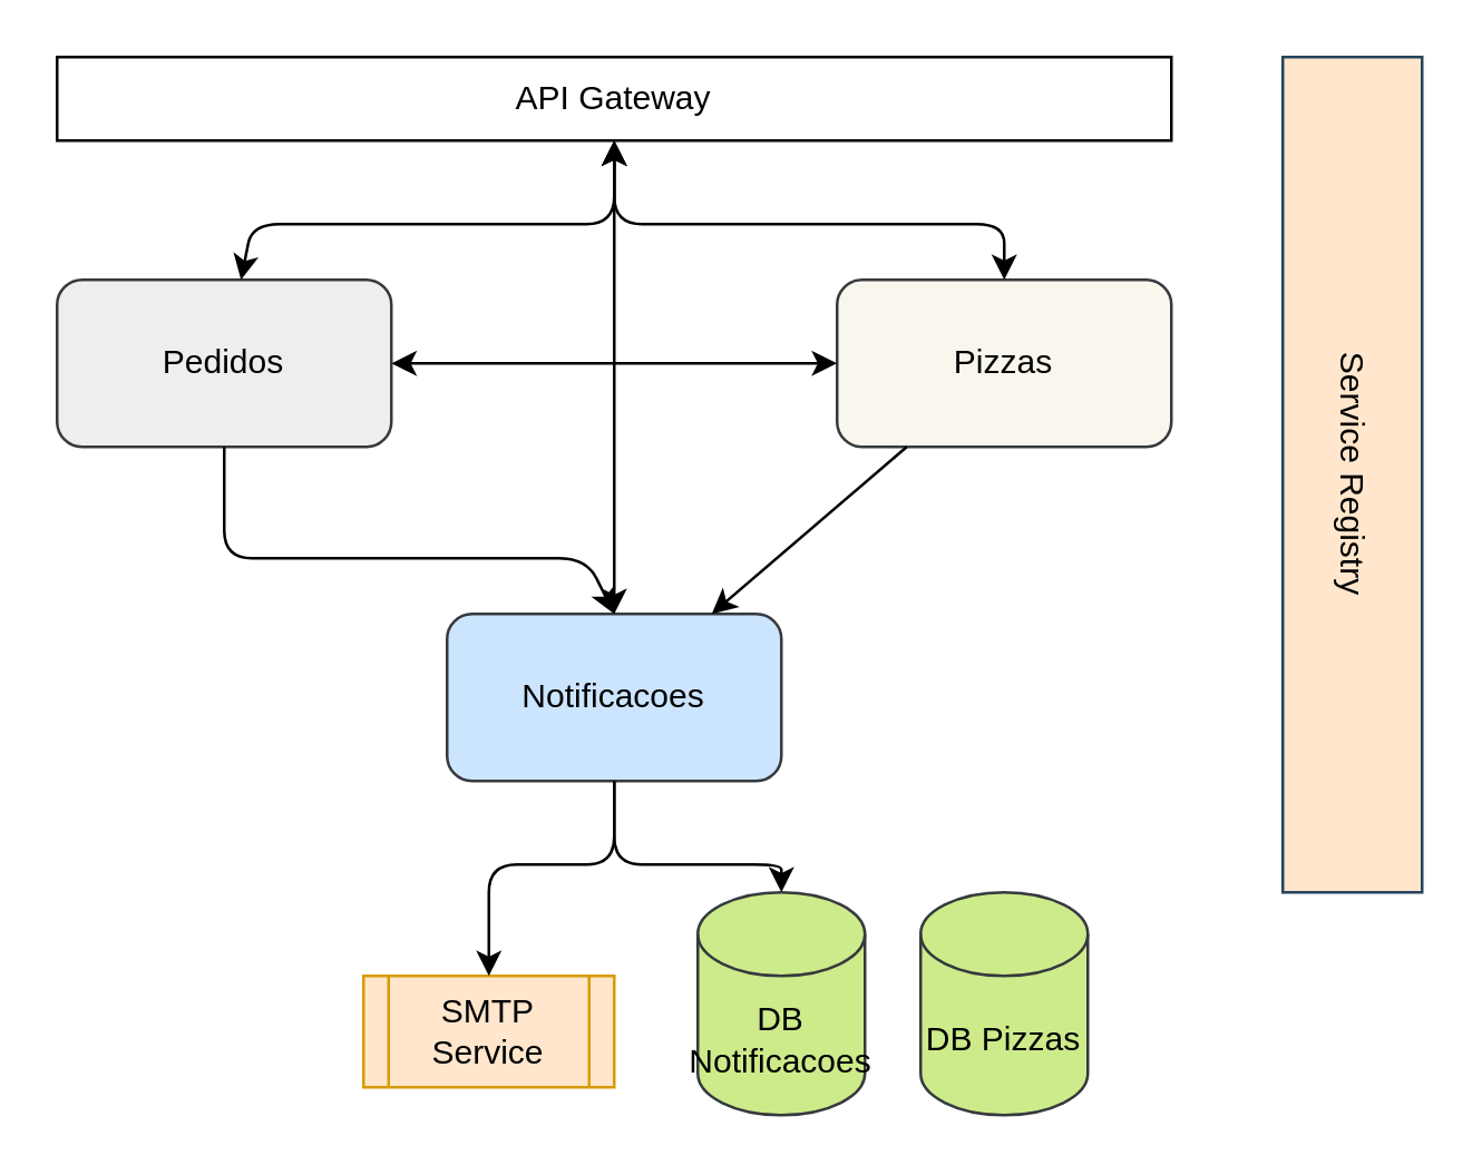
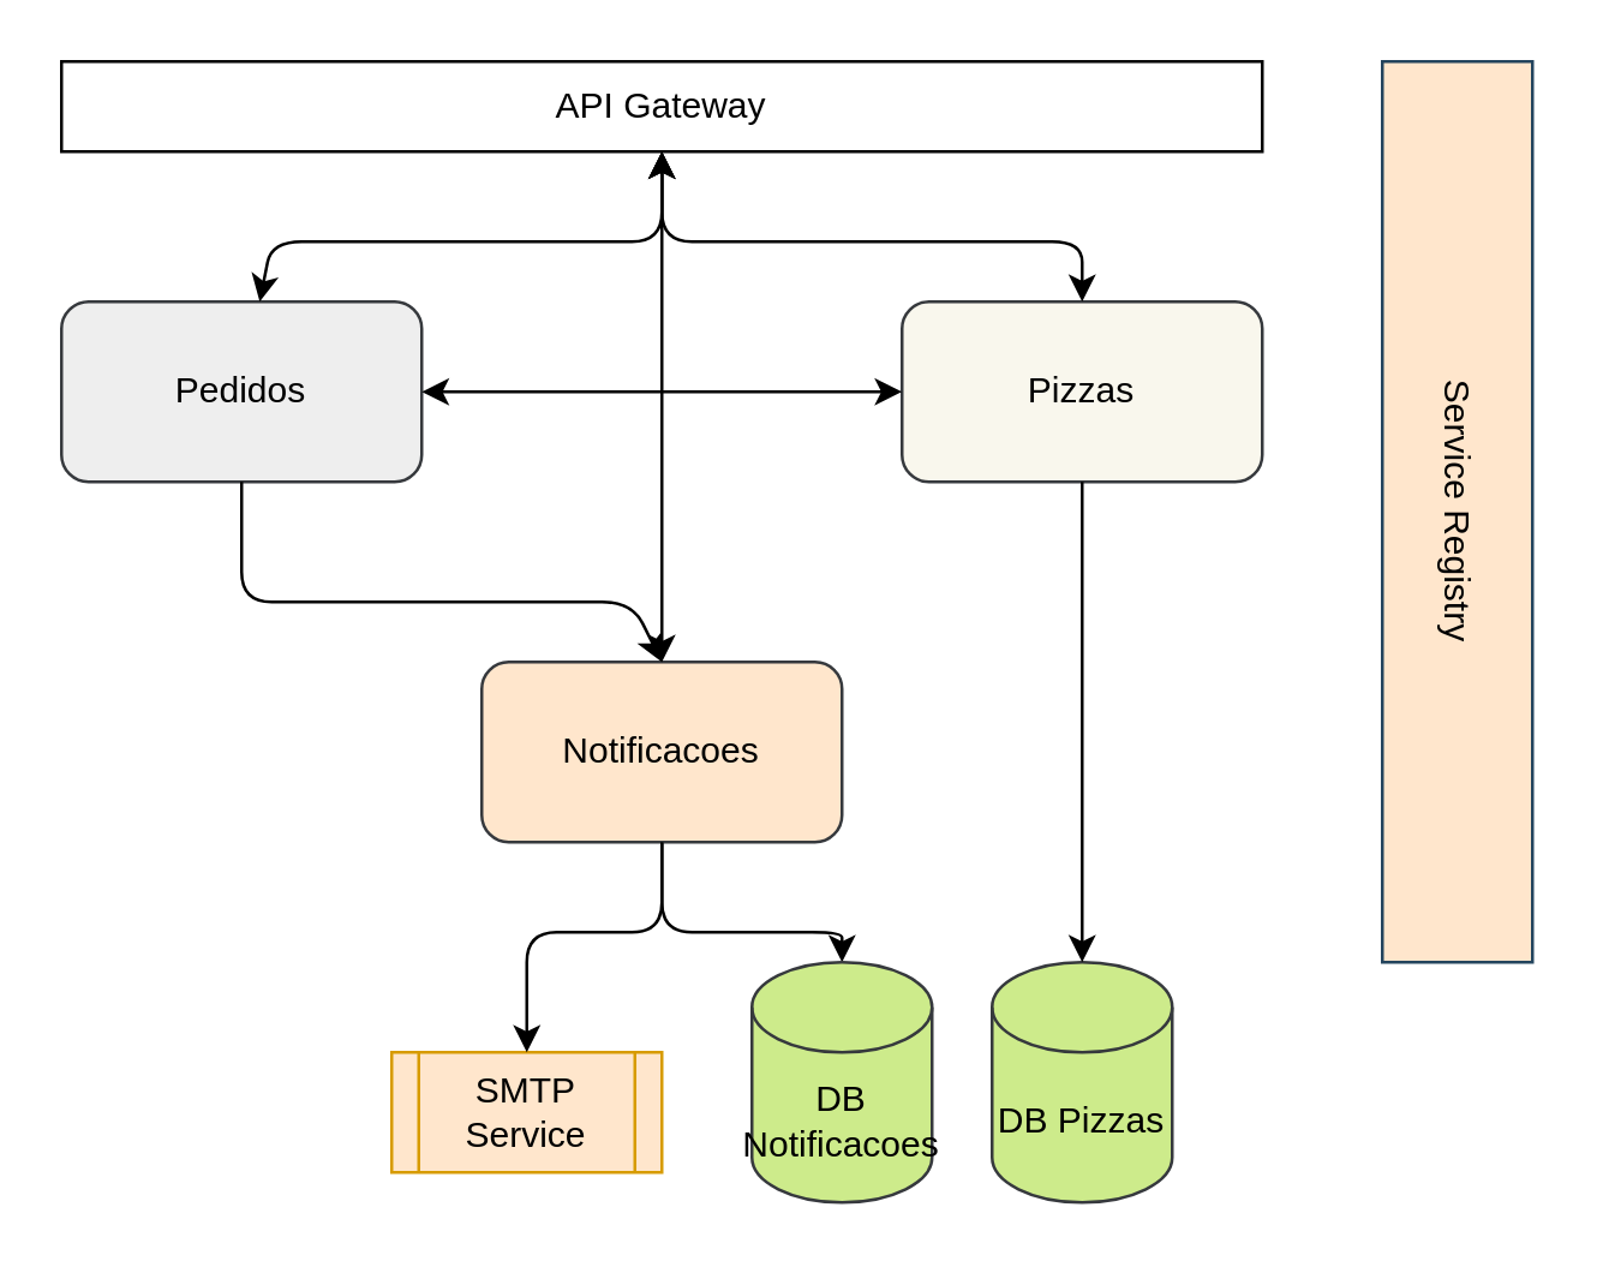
- <mxCell id="10" value="" style="endArrow=classic;html=1;" parent="1" source="3" target="5" edge="1"><mxGeometry width="50" height="50" relative="1" as="geometry"><mxPoint x="410" y="300" as="sourcePoint" /><mxPoint x="460" y="250" as="targetPoint" /></mxGeometry></mxCell>
+ <mxCell id="10" value="" style="endArrow=classic;html=1;" parent="1" source="3" target="8" edge="1"><mxGeometry width="50" height="50" relative="1" as="geometry"><mxPoint x="410" y="300" as="sourcePoint" /><mxPoint x="460" y="250" as="targetPoint" /></mxGeometry></mxCell>
- <mxCell id="5" value="Notificacoes" style="rounded=1;whiteSpace=wrap;html=1;fillColor=#cce5ff;strokeColor=#36393d;" parent="1" vertex="1"><mxGeometry x="160" y="220" width="120" height="60" as="geometry" /></mxCell>
+ <mxCell id="5" value="Notificacoes" style="rounded=1;whiteSpace=wrap;html=1;fillColor=#ffe6cc;strokeColor=#36393d;" parent="1" vertex="1"><mxGeometry x="160" y="220" width="120" height="60" as="geometry" /></mxCell>
